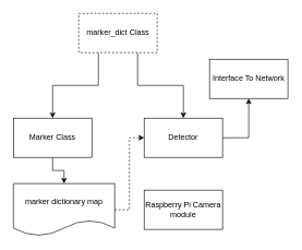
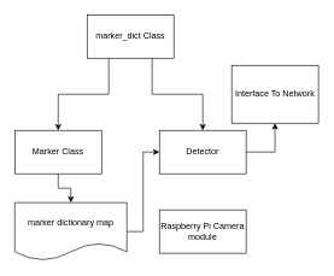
- <mxCell id="6" value="marker_dict Class" style="rounded=0;whiteSpace=wrap;html=1;dashed=1;" vertex="1" parent="1"><mxGeometry x="120" y="20" width="120" height="60" as="geometry" /></mxCell>
+ <mxCell id="6" value="marker_dict Class" style="rounded=0;whiteSpace=wrap;html=1;" vertex="1" parent="1"><mxGeometry x="120" y="20" width="120" height="60" as="geometry" /></mxCell>
- <mxCell id="10" value="Interface To Network" style="rounded=0;whiteSpace=wrap;html=1;" vertex="1" parent="1"><mxGeometry x="320" y="90" width="120" height="60" as="geometry" /></mxCell>
+ <mxCell id="10" value="Interface To Network" style="rounded=0;whiteSpace=wrap;html=1;" vertex="1" parent="1"><mxGeometry x="320" y="90" width="120" height="80" as="geometry" /></mxCell>
- <mxCell id="11" style="edgeStyle=orthogonalEdgeStyle;rounded=0;orthogonalLoop=1;jettySize=auto;html=1;exitX=1;exitY=0.5;exitDx=0;exitDy=0;entryX=0;entryY=0.5;entryDx=0;entryDy=0;dashed=1;" edge="1" parent="1" source="12" target="3"><mxGeometry relative="1" as="geometry" /></mxCell>
+ <mxCell id="11" style="edgeStyle=orthogonalEdgeStyle;rounded=0;orthogonalLoop=1;jettySize=auto;html=1;exitX=1;exitY=0.5;exitDx=0;exitDy=0;entryX=0;entryY=0.5;entryDx=0;entryDy=0;" edge="1" parent="1" source="12" target="3"><mxGeometry relative="1" as="geometry" /></mxCell>
